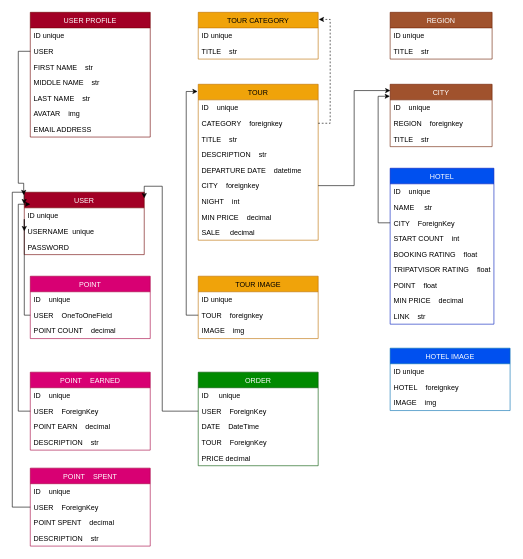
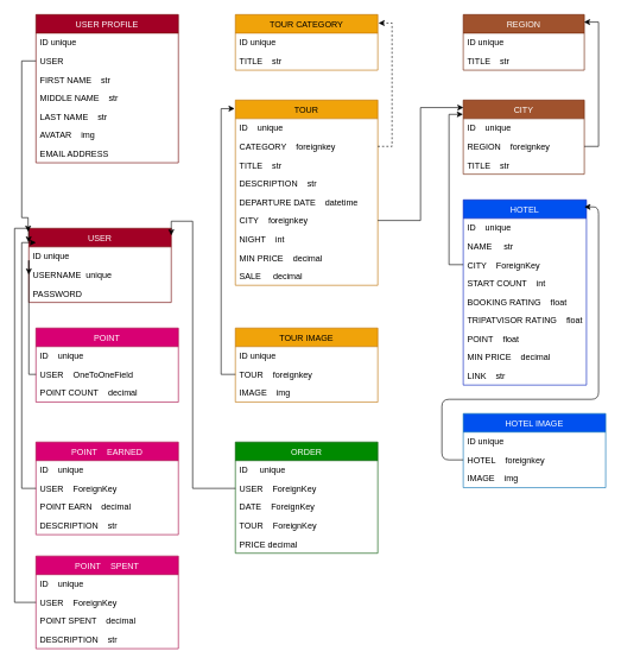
+ <mxCell id="76" style="edgeStyle=orthogonalEdgeStyle;rounded=0;orthogonalLoop=1;jettySize=auto;html=1;exitX=1;exitY=0.5;exitDx=0;exitDy=0;entryX=0.997;entryY=0.135;entryDx=0;entryDy=0;entryPerimeter=0;" parent="1" source="29" target="24" edge="1"><mxGeometry relative="1" as="geometry" /></mxCell>
+ <mxCell id="82" style="edgeStyle=none;html=1;exitX=0;exitY=0.5;exitDx=0;exitDy=0;entryX=0.983;entryY=0.038;entryDx=0;entryDy=0;entryPerimeter=0;" parent="1" source="80" target="14" edge="1"><mxGeometry relative="1" as="geometry"><Array as="points"><mxPoint x="620" y="645" /><mxPoint x="620" y="560" /><mxPoint x="840" y="560" /><mxPoint x="840" y="290" /></Array></mxGeometry></mxCell>
- <mxCell id="65" value="DATE    DateTime" style="text;strokeColor=none;fillColor=none;align=left;verticalAlign=top;spacingLeft=4;spacingRight=4;overflow=hidden;rotatable=0;points=[[0,0.5],[1,0.5]];portConstraint=eastwest;" parent="62" vertex="1"><mxGeometry y="78" width="200" height="26" as="geometry" /></mxCell>
+ <mxCell id="65" value="DATE    ForeignKey" style="text;strokeColor=none;fillColor=none;align=left;verticalAlign=top;spacingLeft=4;spacingRight=4;overflow=hidden;rotatable=0;points=[[0,0.5],[1,0.5]];portConstraint=eastwest;" parent="62" vertex="1"><mxGeometry y="78" width="200" height="26" as="geometry" /></mxCell>
